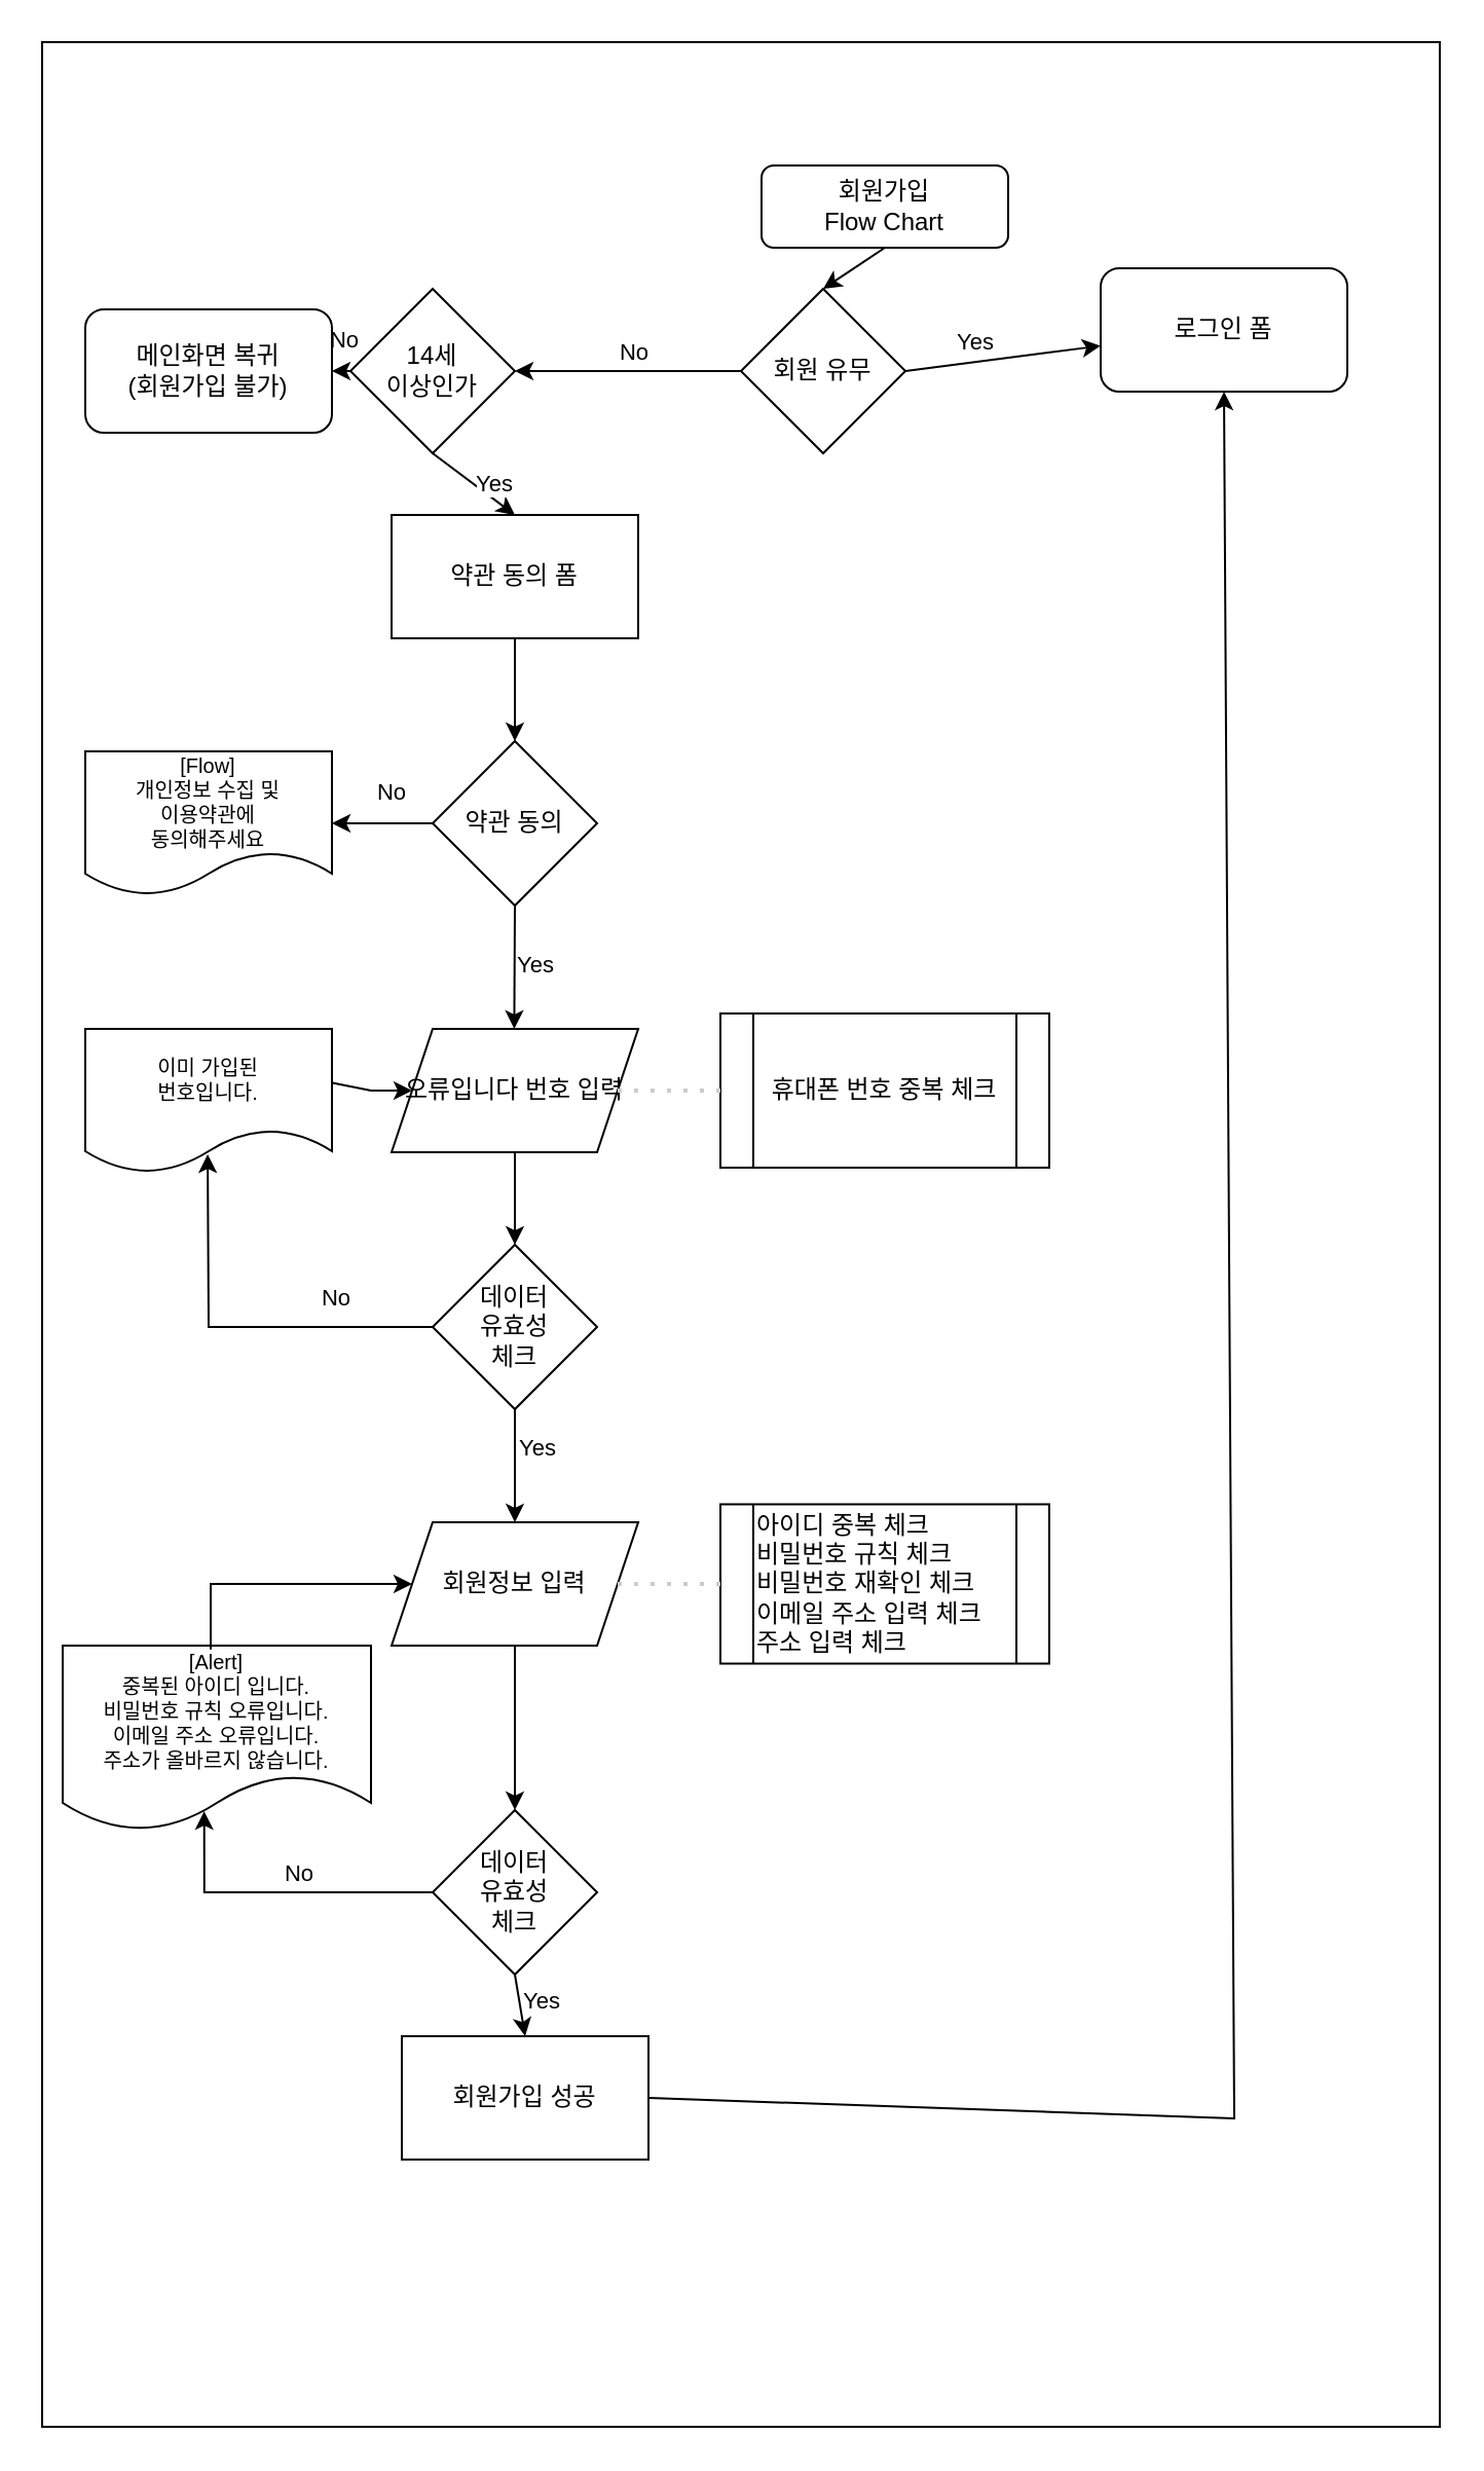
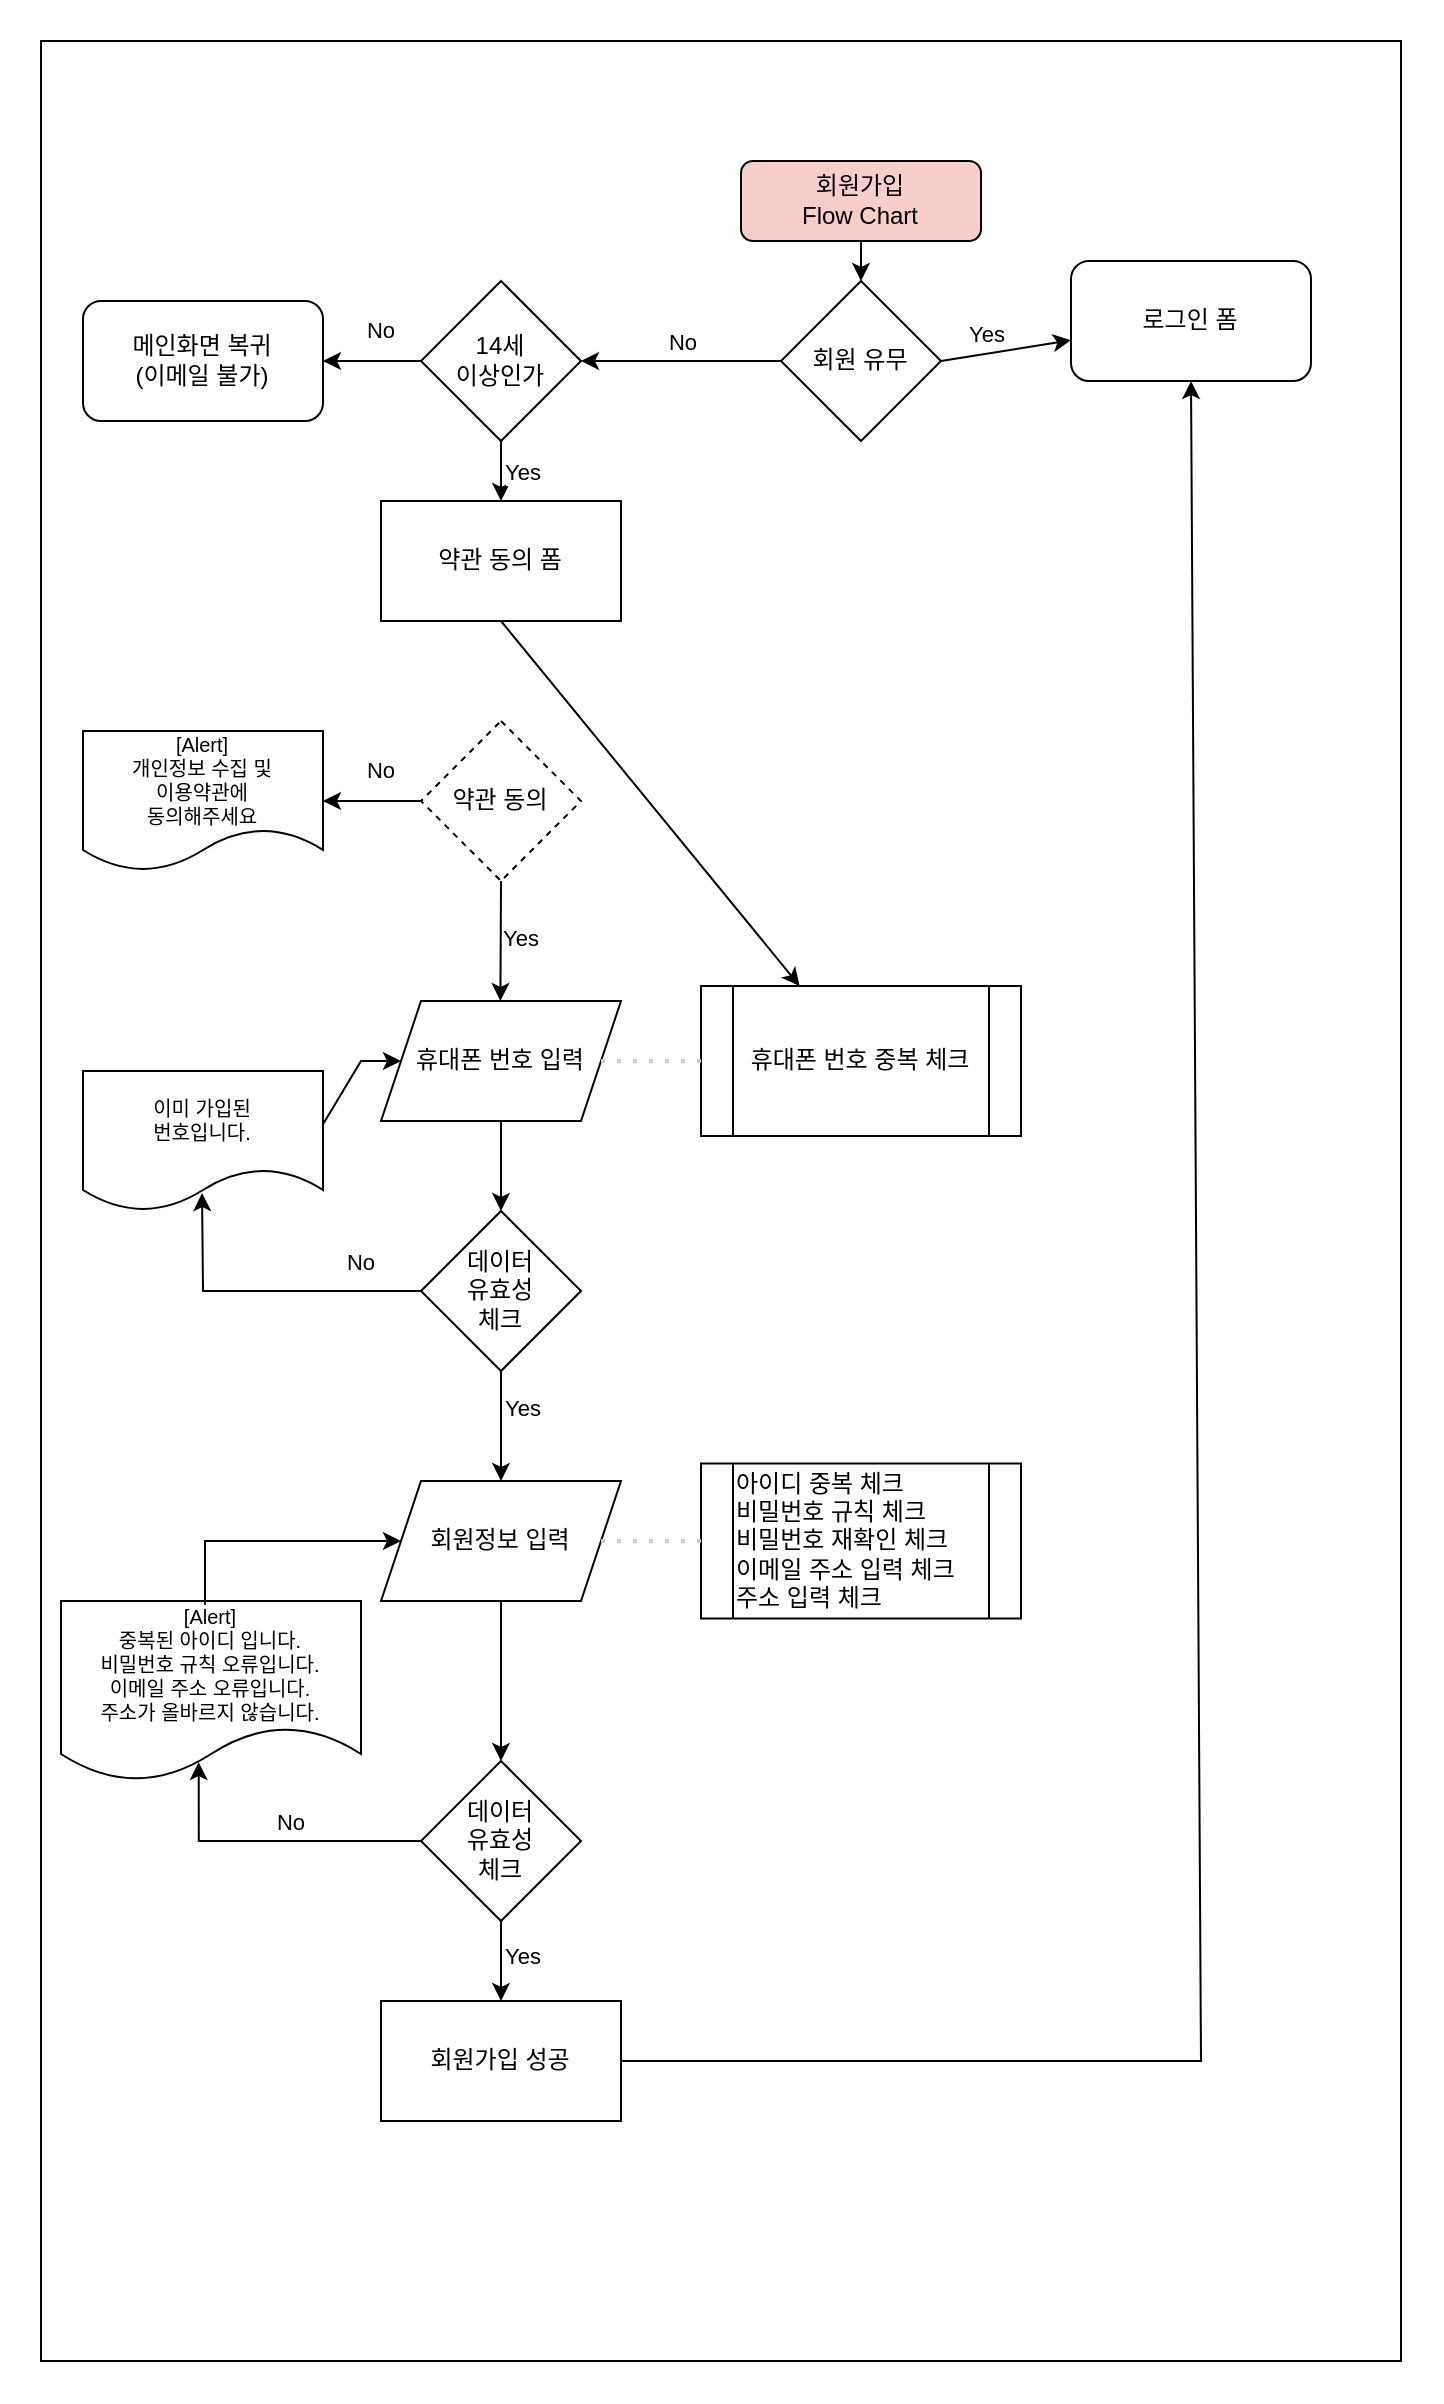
- <mxCell id="3" value="회원가입&lt;div&gt;Flow Chart&lt;/div&gt;" style="rounded=1;whiteSpace=wrap;html=1;fontSize=12;glass=0;strokeWidth=1;shadow=0;" parent="1" vertex="1"><mxGeometry x="370" y="80" width="120" height="40" as="geometry" /></mxCell>
+ <mxCell id="3" value="회원가입&lt;div&gt;Flow Chart&lt;/div&gt;" style="rounded=1;whiteSpace=wrap;html=1;fontSize=12;glass=0;strokeWidth=1;shadow=0;fillColor=#f8cecc;" parent="1" vertex="1"><mxGeometry x="370" y="80" width="120" height="40" as="geometry" /></mxCell>
- <mxCell id="7" value="&lt;div&gt;메인화면 복귀&lt;/div&gt;&lt;div&gt;(회원가입 불가)&lt;/div&gt;" style="rounded=1;whiteSpace=wrap;html=1;" vertex="1" parent="1"><mxGeometry x="41" y="150" width="120" height="60" as="geometry" /></mxCell>
+ <mxCell id="7" value="&lt;div&gt;메인화면 복귀&lt;/div&gt;&lt;div&gt;(이메일 불가)&lt;/div&gt;" style="rounded=1;whiteSpace=wrap;html=1;" vertex="1" parent="1"><mxGeometry x="41" y="150" width="120" height="60" as="geometry" /></mxCell>
- <mxCell id="4" value="14세&lt;div&gt;이상&lt;span style=&quot;background-color: transparent; color: light-dark(rgb(0, 0, 0), rgb(255, 255, 255));&quot;&gt;인가&lt;/span&gt;&lt;/div&gt;" style="rhombus;whiteSpace=wrap;html=1;" vertex="1" parent="1"><mxGeometry x="170" y="140" width="80" height="80" as="geometry" /></mxCell>
+ <mxCell id="4" value="14세&lt;div&gt;이상&lt;span style=&quot;background-color: transparent; color: light-dark(rgb(0, 0, 0), rgb(255, 255, 255));&quot;&gt;인가&lt;/span&gt;&lt;/div&gt;" style="rhombus;whiteSpace=wrap;html=1;" vertex="1" parent="1"><mxGeometry x="210" y="140" width="80" height="80" as="geometry" /></mxCell>
- <mxCell id="10" value="&lt;div&gt;회원 유무&lt;/div&gt;" style="rhombus;whiteSpace=wrap;html=1;" vertex="1" parent="1"><mxGeometry x="360" y="140" width="80" height="80" as="geometry" /></mxCell>
+ <mxCell id="10" value="&lt;div&gt;회원 유무&lt;/div&gt;" style="rhombus;whiteSpace=wrap;html=1;" vertex="1" parent="1"><mxGeometry x="390" y="140" width="80" height="80" as="geometry" /></mxCell>
- <mxCell id="32" value="" style="endArrow=classic;html=1;rounded=0;exitX=0.5;exitY=1;exitDx=0;exitDy=0;entryX=0.5;entryY=0;entryDx=0;entryDy=0;" edge="1" parent="1" source="31" target="16"><mxGeometry width="50" height="50" relative="1" as="geometry"><mxPoint x="260" y="230" as="sourcePoint" /><mxPoint x="260" y="260" as="targetPoint" /></mxGeometry></mxCell>
+ <mxCell id="32" value="" style="endArrow=classic;html=1;rounded=0;exitX=0.5;exitY=1;exitDx=0;exitDy=0;" edge="1" parent="1" source="31" target="38"><mxGeometry width="50" height="50" relative="1" as="geometry"><mxPoint x="260" y="230" as="sourcePoint" /><mxPoint x="260" y="260" as="targetPoint" /></mxGeometry></mxCell>
- <mxCell id="30" value="&lt;div&gt;[Flow]&lt;/div&gt;&lt;font&gt;개인정보 수집 및&lt;/font&gt;&lt;div&gt;&lt;font&gt;이용약관에&lt;/font&gt;&lt;/div&gt;&lt;div&gt;&lt;font&gt;동의해주세요&lt;/font&gt;&lt;/div&gt;" style="shape=document;whiteSpace=wrap;html=1;boundedLbl=1;fontSize=10;" vertex="1" parent="1"><mxGeometry x="41" y="365" width="120" height="70" as="geometry" /></mxCell>
+ <mxCell id="30" value="&lt;div&gt;[Alert]&lt;/div&gt;&lt;font&gt;개인정보 수집 및&lt;/font&gt;&lt;div&gt;&lt;font&gt;이용약관에&lt;/font&gt;&lt;/div&gt;&lt;div&gt;&lt;font&gt;동의해주세요&lt;/font&gt;&lt;/div&gt;" style="shape=document;whiteSpace=wrap;html=1;boundedLbl=1;fontSize=10;" vertex="1" parent="1"><mxGeometry x="41" y="365" width="120" height="70" as="geometry" /></mxCell>
- <mxCell id="16" value="약관 동의" style="rhombus;whiteSpace=wrap;html=1;" vertex="1" parent="1"><mxGeometry x="210" y="360" width="80" height="80" as="geometry" /></mxCell>
+ <mxCell id="16" value="약관 동의" style="rhombus;whiteSpace=wrap;html=1;dashed=1;" vertex="1" parent="1"><mxGeometry x="210" y="360" width="80" height="80" as="geometry" /></mxCell>
- <mxCell id="21" value="오류입니다 번호 입력" style="shape=parallelogram;perimeter=parallelogramPerimeter;whiteSpace=wrap;html=1;fixedSize=1;" vertex="1" parent="1"><mxGeometry x="190" y="500" width="120" height="60" as="geometry" /></mxCell>
+ <mxCell id="21" value="휴대폰 번호 입력" style="shape=parallelogram;perimeter=parallelogramPerimeter;whiteSpace=wrap;html=1;fixedSize=1;" vertex="1" parent="1"><mxGeometry x="190" y="500" width="120" height="60" as="geometry" /></mxCell>
- <mxCell id="44" value="이미 가입된&lt;div&gt;번호입니다.&lt;/div&gt;" style="shape=document;whiteSpace=wrap;html=1;boundedLbl=1;fontSize=10;" vertex="1" parent="1"><mxGeometry x="41" y="500" width="120" height="70" as="geometry" /></mxCell>
+ <mxCell id="44" value="이미 가입된&lt;div&gt;번호입니다.&lt;/div&gt;" style="shape=document;whiteSpace=wrap;html=1;boundedLbl=1;fontSize=10;" vertex="1" parent="1"><mxGeometry x="41" y="535" width="120" height="70" as="geometry" /></mxCell>
- <mxCell id="48" value="회원가입 성공" style="rounded=0;whiteSpace=wrap;html=1;" vertex="1" parent="1"><mxGeometry x="195" y="990" width="120" height="60" as="geometry" /></mxCell>
+ <mxCell id="48" value="회원가입 성공" style="rounded=0;whiteSpace=wrap;html=1;" vertex="1" parent="1"><mxGeometry x="190" y="1000" width="120" height="60" as="geometry" /></mxCell>
